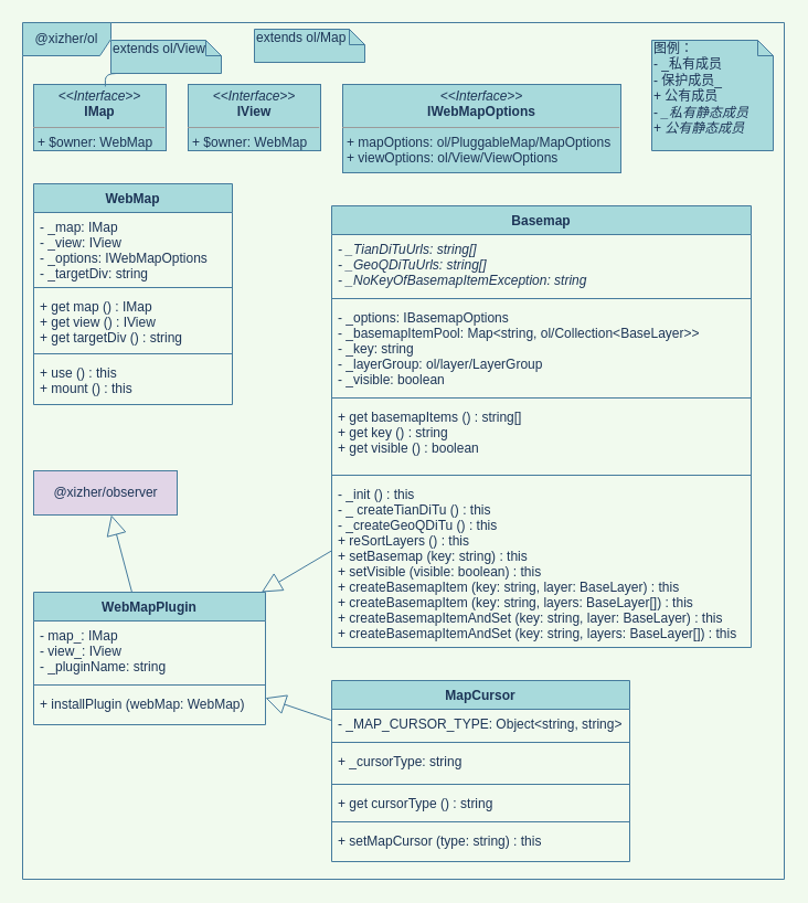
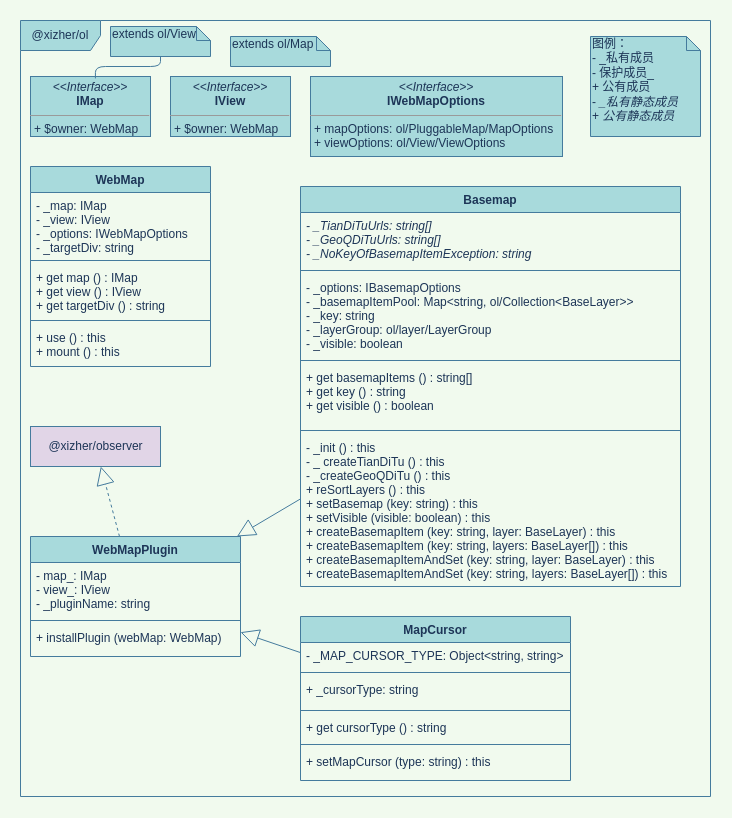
- <mxCell id="6" value="extends ol/Map" style="shape=note;whiteSpace=wrap;html=1;size=14;verticalAlign=top;align=left;spacingTop=-6;fillColor=#A8DADC;strokeColor=#457B9D;fontColor=#1D3557;" parent="1" vertex="1"><mxGeometry x="230" y="26" width="100" height="30" as="geometry" /></mxCell>
+ <mxCell id="6" value="extends ol/Map" style="shape=note;whiteSpace=wrap;html=1;size=14;verticalAlign=top;align=left;spacingTop=-6;fillColor=#A8DADC;strokeColor=#457B9D;fontColor=#1D3557;" parent="1" vertex="1"><mxGeometry x="230" y="36" width="100" height="30" as="geometry" /></mxCell>
- <mxCell id="7" value="extends ol/View" style="shape=note;whiteSpace=wrap;html=1;size=14;verticalAlign=top;align=left;spacingTop=-6;fillColor=#A8DADC;strokeColor=#457B9D;fontColor=#1D3557;" parent="1" vertex="1"><mxGeometry x="100" y="36" width="100" height="30" as="geometry" /></mxCell>
+ <mxCell id="7" value="extends ol/View" style="shape=note;whiteSpace=wrap;html=1;size=14;verticalAlign=top;align=left;spacingTop=-6;fillColor=#A8DADC;strokeColor=#457B9D;fontColor=#1D3557;" parent="1" vertex="1"><mxGeometry x="110" y="26" width="100" height="30" as="geometry" /></mxCell>
- <mxCell id="23" value="" style="endArrow=block;endSize=16;endFill=0;html=1;labelBackgroundColor=#F1FAEE;strokeColor=#457B9D;fontColor=#1D3557;" parent="1" source="17" target="22" edge="1"><mxGeometry x="-0.2" y="-8" width="160" relative="1" as="geometry"><mxPoint x="410" y="636" as="sourcePoint" /><mxPoint x="570" y="636" as="targetPoint" /><mxPoint as="offset" /></mxGeometry></mxCell>
+ <mxCell id="23" value="" style="endArrow=block;endSize=16;endFill=0;html=1;labelBackgroundColor=#F1FAEE;strokeColor=#457B9D;fontColor=#1D3557;dashed=1;" parent="1" source="17" target="22" edge="1"><mxGeometry x="-0.2" y="-8" width="160" relative="1" as="geometry"><mxPoint x="410" y="636" as="sourcePoint" /><mxPoint x="570" y="636" as="targetPoint" /><mxPoint as="offset" /></mxGeometry></mxCell>
